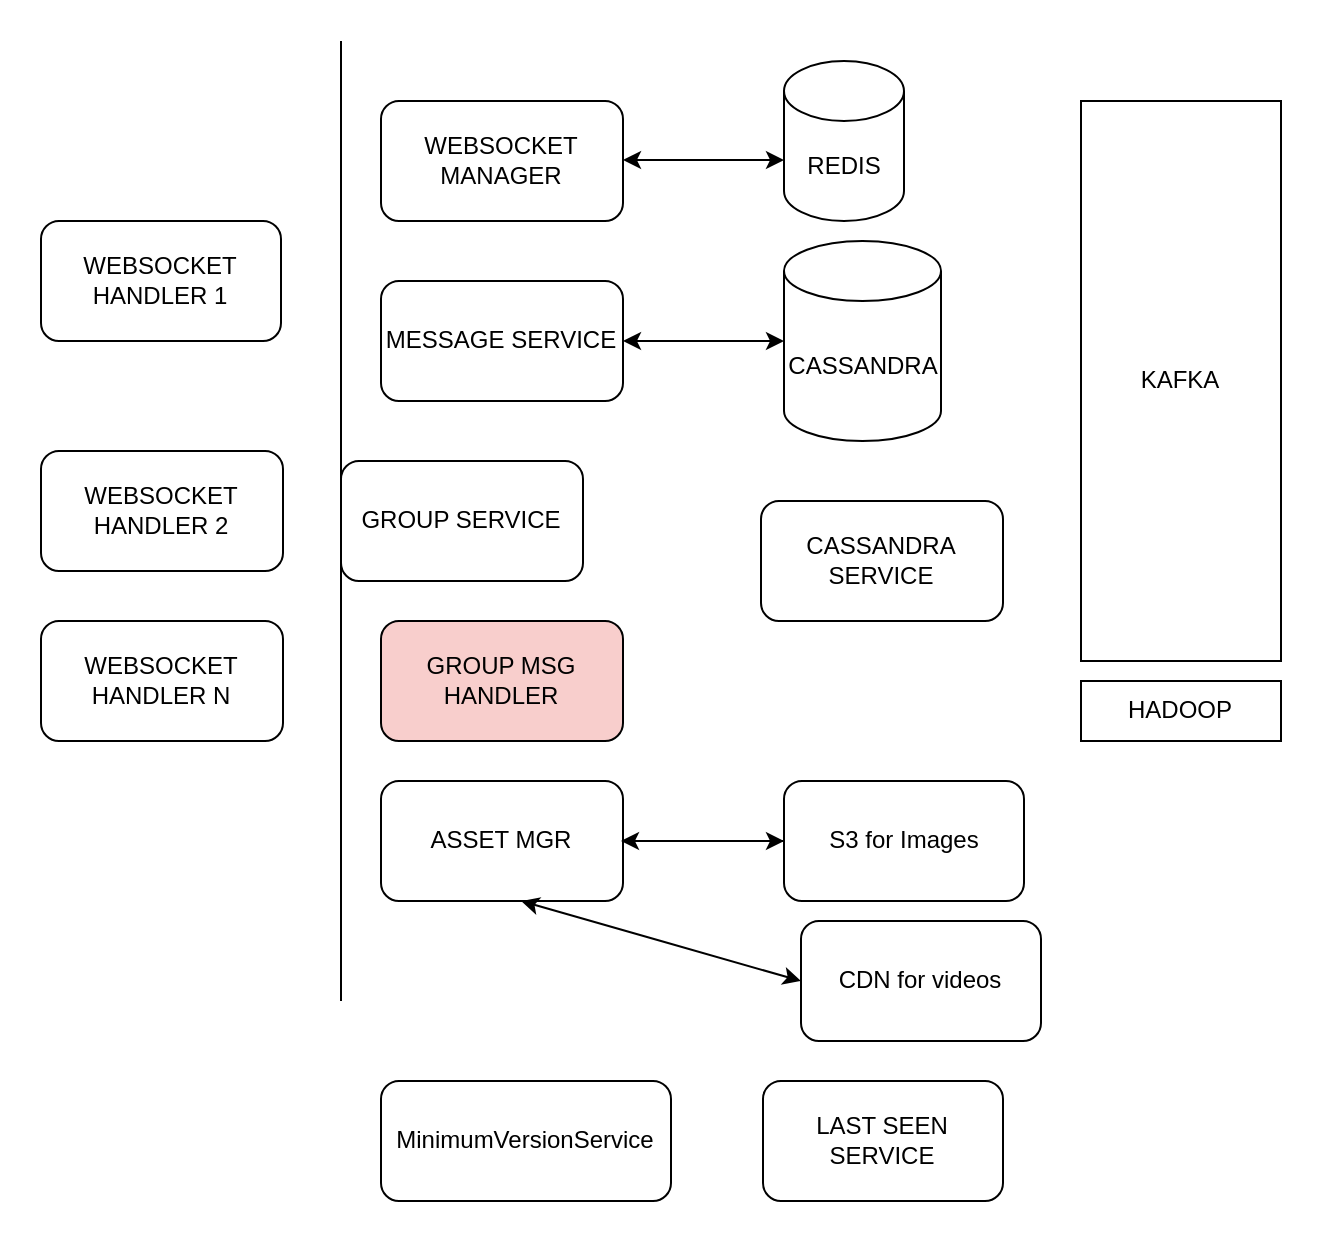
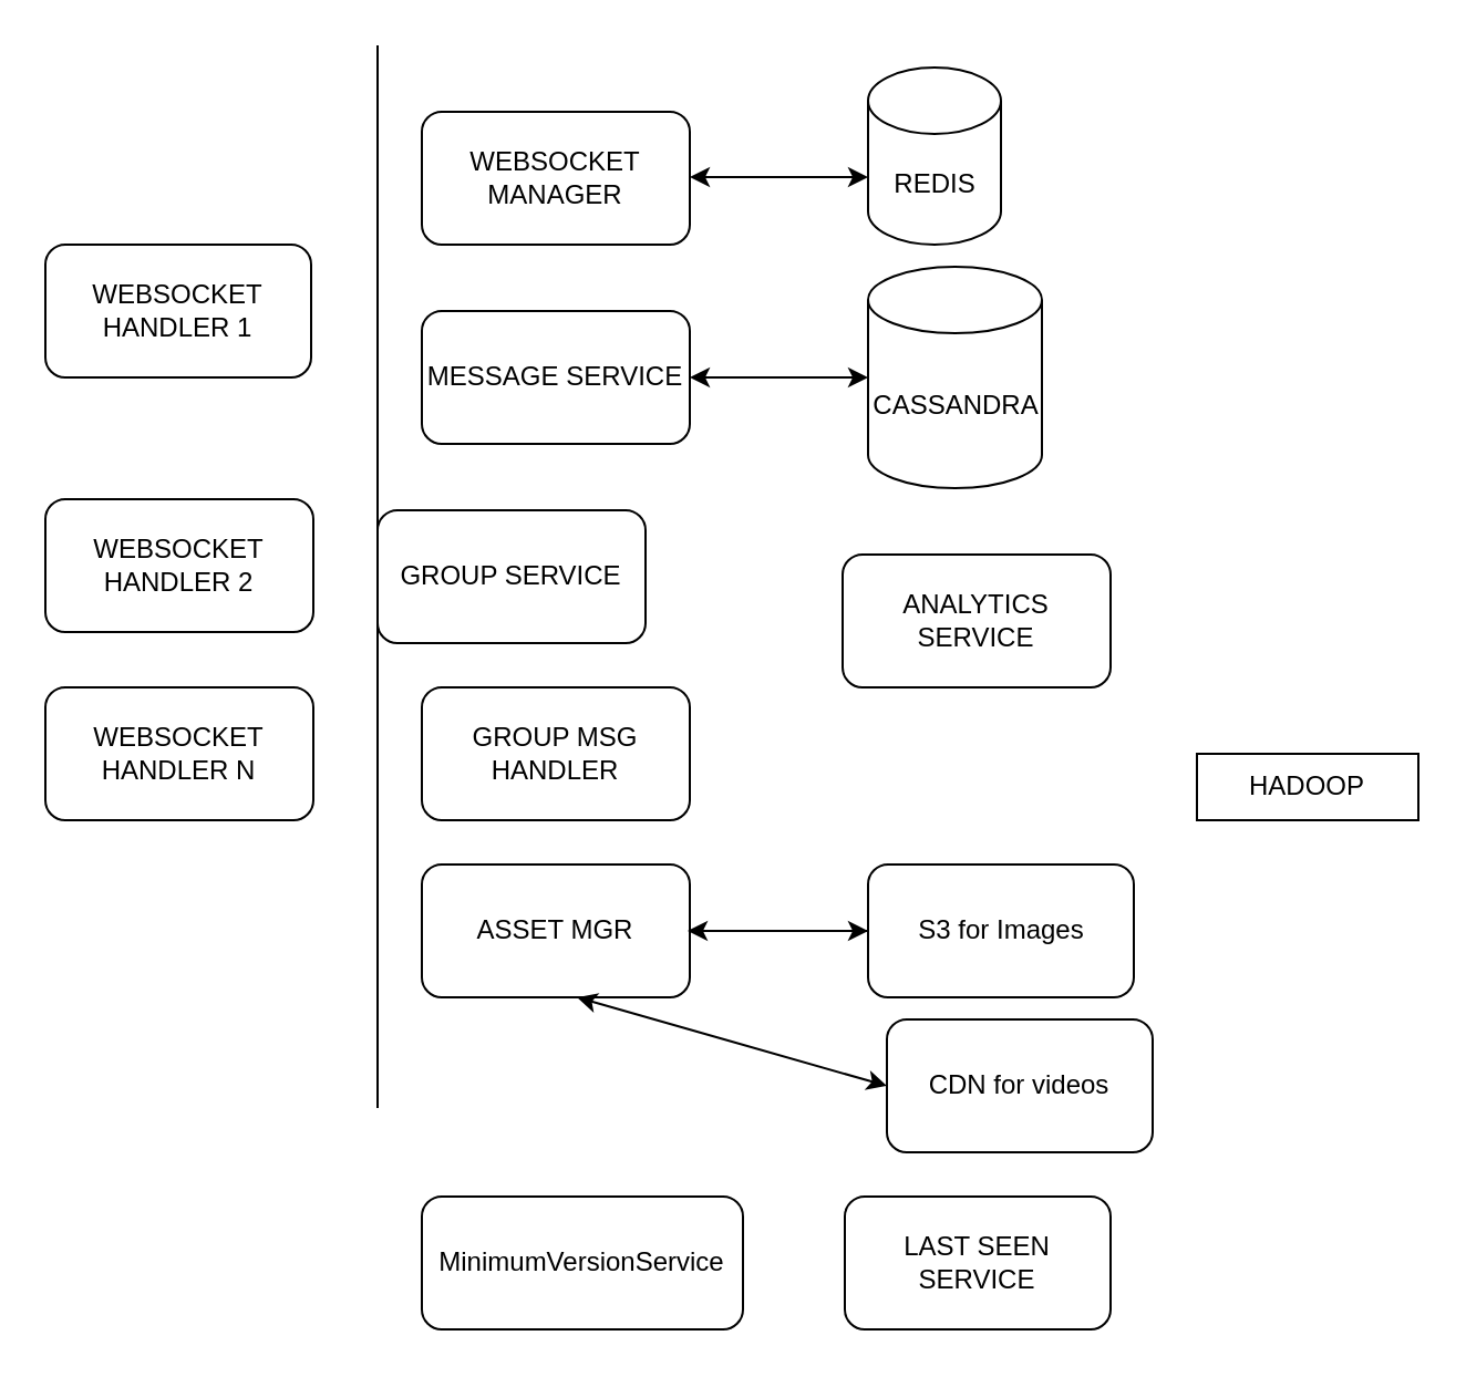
- <mxCell id="20" value="KAFKA" style="rounded=0;whiteSpace=wrap;html=1;" parent="1" vertex="1"><mxGeometry x="540" y="50" width="100" height="280" as="geometry" /></mxCell>
- <mxCell id="21" value="CASSANDRA SERVICE" style="rounded=1;whiteSpace=wrap;html=1;" parent="1" vertex="1"><mxGeometry x="380" y="250" width="121" height="60" as="geometry" /></mxCell>
+ <mxCell id="21" value="ANALYTICS SERVICE" style="rounded=1;whiteSpace=wrap;html=1;" parent="1" vertex="1"><mxGeometry x="380" y="250" width="121" height="60" as="geometry" /></mxCell>
- <mxCell id="9" value="&lt;div&gt;GROUP MSG&lt;/div&gt;&lt;div&gt;HANDLER&lt;br&gt;&lt;/div&gt;" style="rounded=1;whiteSpace=wrap;html=1;fillColor=#f8cecc;" parent="1" vertex="1"><mxGeometry x="190" y="310" width="121" height="60" as="geometry" /></mxCell>
+ <mxCell id="9" value="&lt;div&gt;GROUP MSG&lt;/div&gt;&lt;div&gt;HANDLER&lt;br&gt;&lt;/div&gt;" style="rounded=1;whiteSpace=wrap;html=1;" parent="1" vertex="1"><mxGeometry x="190" y="310" width="121" height="60" as="geometry" /></mxCell>
